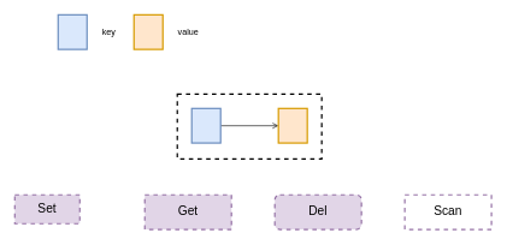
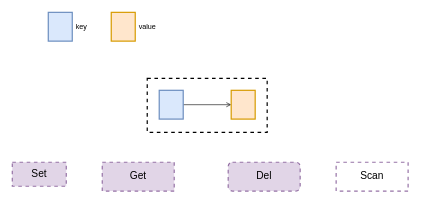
- <mxCell id="6" value="key" style="text;html=1;align=center;verticalAlign=middle;resizable=0;points=[];autosize=1;strokeColor=none;" parent="1" vertex="1"><mxGeometry x="135" y="34" width="30" height="20" as="geometry" /></mxCell>
+ <mxCell id="6" value="key" style="text;html=1;align=center;verticalAlign=middle;resizable=0;points=[];autosize=1;strokeColor=none;" parent="1" vertex="1"><mxGeometry x="120" y="34" width="30" height="20" as="geometry" /></mxCell>
- <mxCell id="8" value="value" style="text;html=1;align=center;verticalAlign=middle;resizable=0;points=[];autosize=1;strokeColor=none;" parent="1" vertex="1"><mxGeometry x="240" y="34" width="40" height="20" as="geometry" /></mxCell>
+ <mxCell id="8" value="value" style="text;html=1;align=center;verticalAlign=middle;resizable=0;points=[];autosize=1;strokeColor=none;" parent="1" vertex="1"><mxGeometry x="225" y="34" width="40" height="20" as="geometry" /></mxCell>
- <mxCell id="10" value="Get" style="rounded=0;whiteSpace=wrap;html=1;strokeWidth=2;fontSize=17;fillColor=#e1d5e7;strokeColor=#9673a6;dashed=1;" parent="1" vertex="1"><mxGeometry x="200" y="270" width="120" height="48" as="geometry" /></mxCell>
+ <mxCell id="10" value="Get" style="rounded=0;whiteSpace=wrap;html=1;strokeWidth=2;fontSize=17;fillColor=#e1d5e7;strokeColor=#9673a6;dashed=1;" parent="1" vertex="1"><mxGeometry x="170" y="270" width="120" height="48" as="geometry" /></mxCell>
